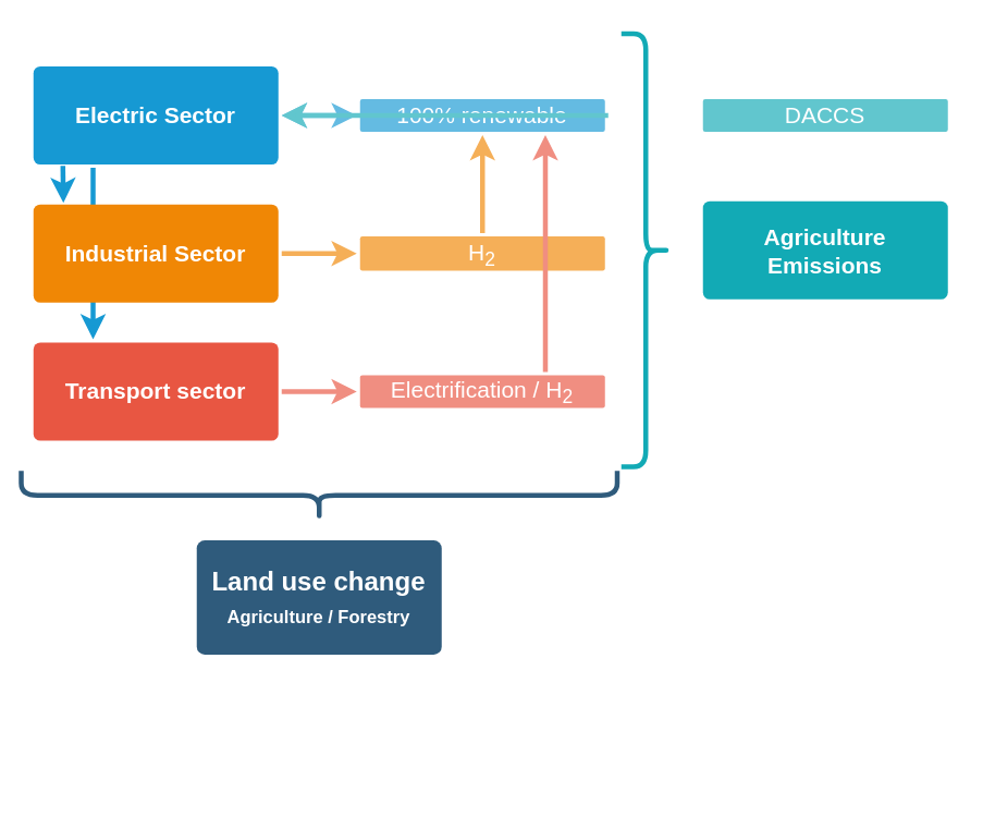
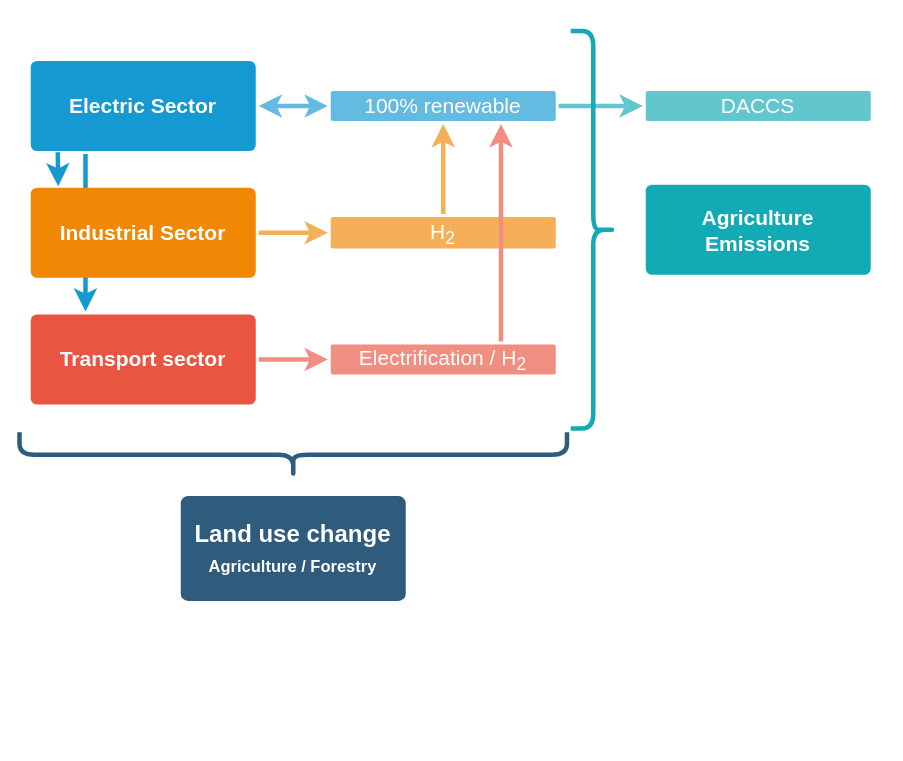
- <mxCell id="16" value="" style="edgeStyle=none;rounded=1;jumpStyle=none;html=1;shadow=0;labelBackgroundColor=none;startArrow=none;startFill=0;jettySize=auto;orthogonalLoop=1;strokeColor=#61C6CE;strokeWidth=3;fontFamily=Helvetica;fontSize=14;fontColor=#FFFFFF;spacing=5;fontStyle=1;fillColor=#b0e3e6;exitX=1;exitY=0.5;exitDx=0;exitDy=0;" parent="1" source="11" target="10" edge="1"><mxGeometry relative="1" as="geometry"><mxPoint x="430" y="50" as="targetPoint" /></mxGeometry></mxCell>
+ <mxCell id="16" value="" style="edgeStyle=none;rounded=1;jumpStyle=none;html=1;shadow=0;labelBackgroundColor=none;startArrow=none;startFill=0;jettySize=auto;orthogonalLoop=1;strokeColor=#61C6CE;strokeWidth=3;fontFamily=Helvetica;fontSize=14;fontColor=#FFFFFF;spacing=5;fontStyle=1;fillColor=#b0e3e6;exitX=1;exitY=0.5;exitDx=0;exitDy=0;entryX=0;entryY=0.5;entryDx=0;entryDy=0;" parent="1" source="11" target="15" edge="1"><mxGeometry relative="1" as="geometry"><mxPoint x="430" y="50" as="targetPoint" /></mxGeometry></mxCell>
